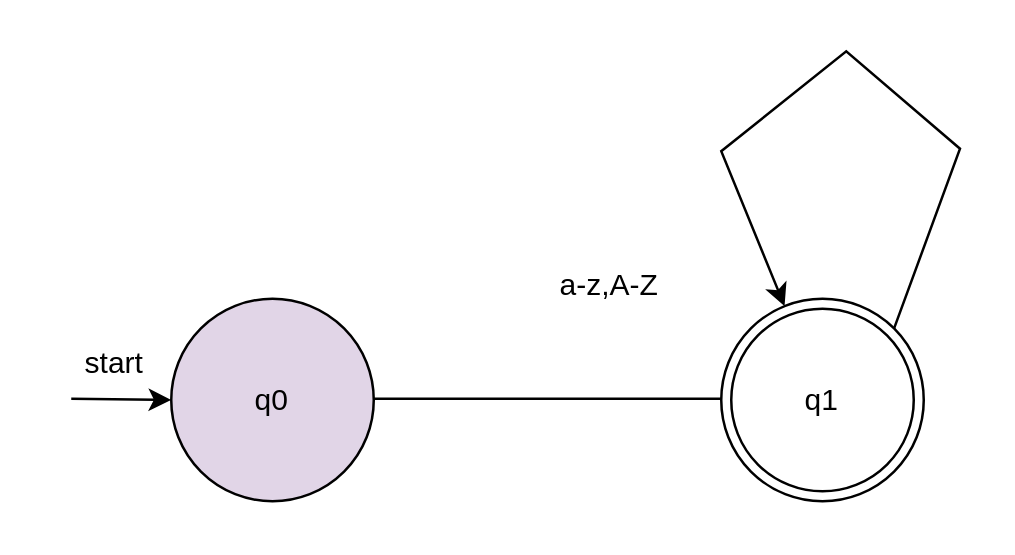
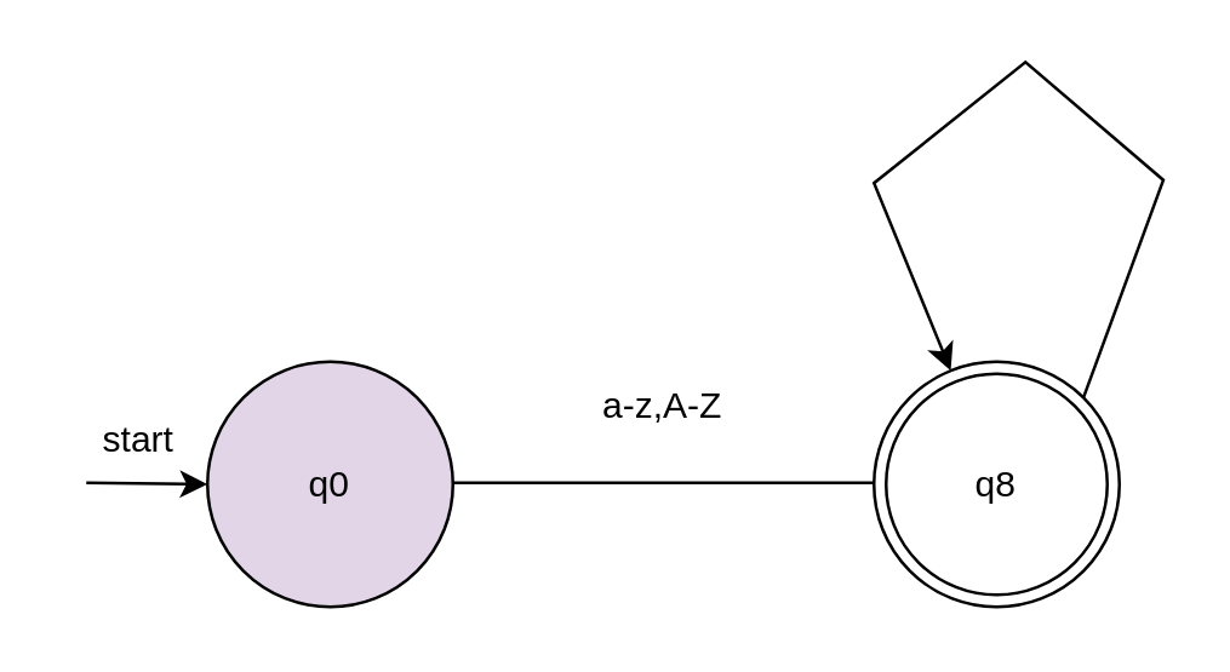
- <mxCell id="6" value="a-z,A-Z" style="text;html=1;align=center;verticalAlign=middle;resizable=0;points=[];autosize=1;strokeColor=none;fillColor=none;" vertex="1" parent="1"><mxGeometry x="213" y="99" width="60" height="30" as="geometry" /></mxCell>
+ <mxCell id="6" value="a-z,A-Z" style="text;html=1;align=center;verticalAlign=middle;resizable=0;points=[];autosize=1;strokeColor=none;fillColor=none;" vertex="1" parent="1"><mxGeometry x="188" y="119" width="60" height="30" as="geometry" /></mxCell>
- <mxCell id="7" value="q1" style="ellipse;shape=doubleEllipse;whiteSpace=wrap;html=1;aspect=fixed;" vertex="1" parent="1"><mxGeometry x="288" y="119" width="81" height="81" as="geometry" /></mxCell>
+ <mxCell id="7" value="q8" style="ellipse;shape=doubleEllipse;whiteSpace=wrap;html=1;aspect=fixed;" vertex="1" parent="1"><mxGeometry x="288" y="119" width="81" height="81" as="geometry" /></mxCell>
